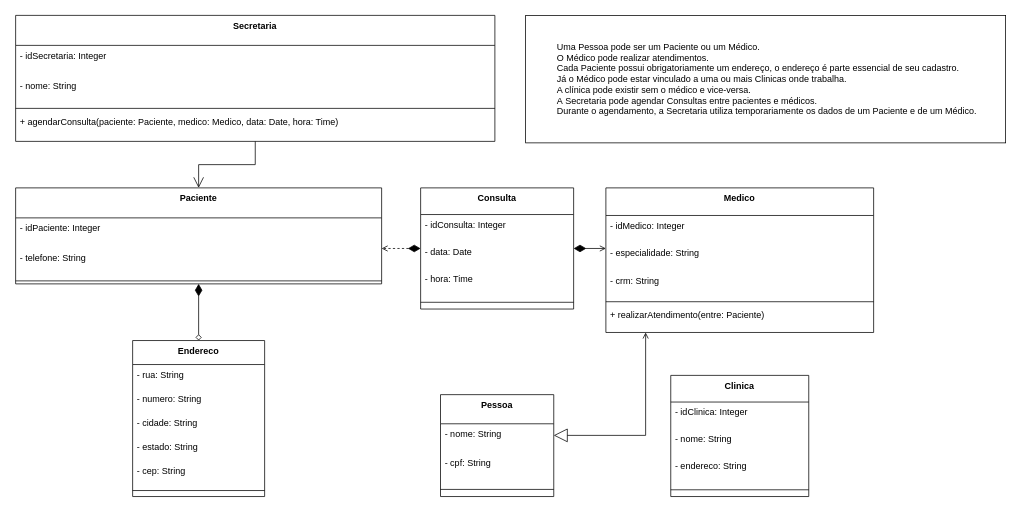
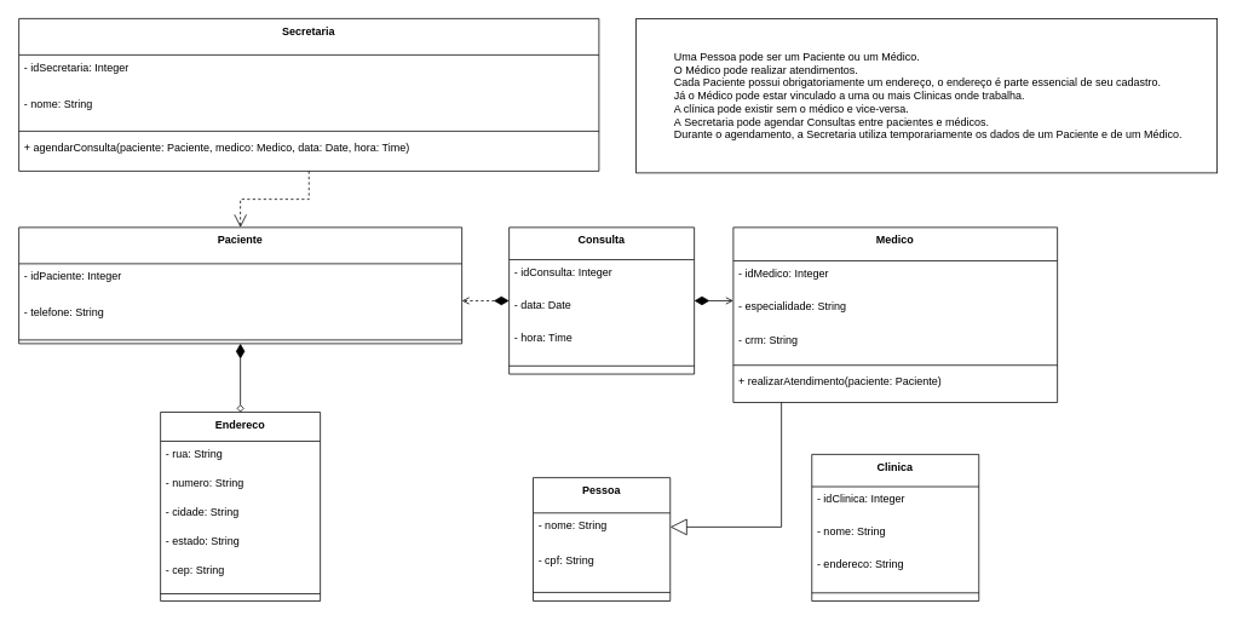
- <mxCell id="40" value="" style="dashed=0;startArrow=none;endArrow=open;endSize=12;rounded=0;edgeStyle=orthogonalEdgeStyle;" edge="1" parent="1" source="28" target="6"><mxGeometry relative="1" as="geometry" /></mxCell>
+ <mxCell id="40" value="" style="dashed=1;startArrow=none;endArrow=open;endSize=12;rounded=0;edgeStyle=orthogonalEdgeStyle;" edge="1" parent="1" source="28" target="6"><mxGeometry relative="1" as="geometry" /></mxCell>
- <mxCell id="15" value="+ realizarAtendimento(entre: Paciente)" style="text;strokeColor=none;fillColor=none;align=left;verticalAlign=top;spacingLeft=4;spacingRight=4;overflow=hidden;rotatable=0;points=[[0,0.5],[1,0.5]];portConstraint=eastwest;" vertex="1" parent="10"><mxGeometry y="155.8" width="357" height="37" as="geometry" /></mxCell>
+ <mxCell id="15" value="+ realizarAtendimento(paciente: Paciente)" style="text;strokeColor=none;fillColor=none;align=left;verticalAlign=top;spacingLeft=4;spacingRight=4;overflow=hidden;rotatable=0;points=[[0,0.5],[1,0.5]];portConstraint=eastwest;" vertex="1" parent="10"><mxGeometry y="155.8" width="357" height="37" as="geometry" /></mxCell>
- <mxCell id="38" value="" style="startArrow=block;startSize=16;startFill=0;endArrow=open;rounded=0;edgeStyle=orthogonalEdgeStyle;" edge="1" parent="1" source="2" target="10"><mxGeometry relative="1" as="geometry"><Array as="points"><mxPoint x="860" y="580" /></Array></mxGeometry></mxCell>
+ <mxCell id="38" value="" style="startArrow=block;startSize=16;startFill=0;endArrow=none;rounded=0;edgeStyle=orthogonalEdgeStyle;" edge="1" parent="1" source="2" target="10"><mxGeometry relative="1" as="geometry"><Array as="points"><mxPoint x="860" y="580" /></Array></mxGeometry></mxCell>
